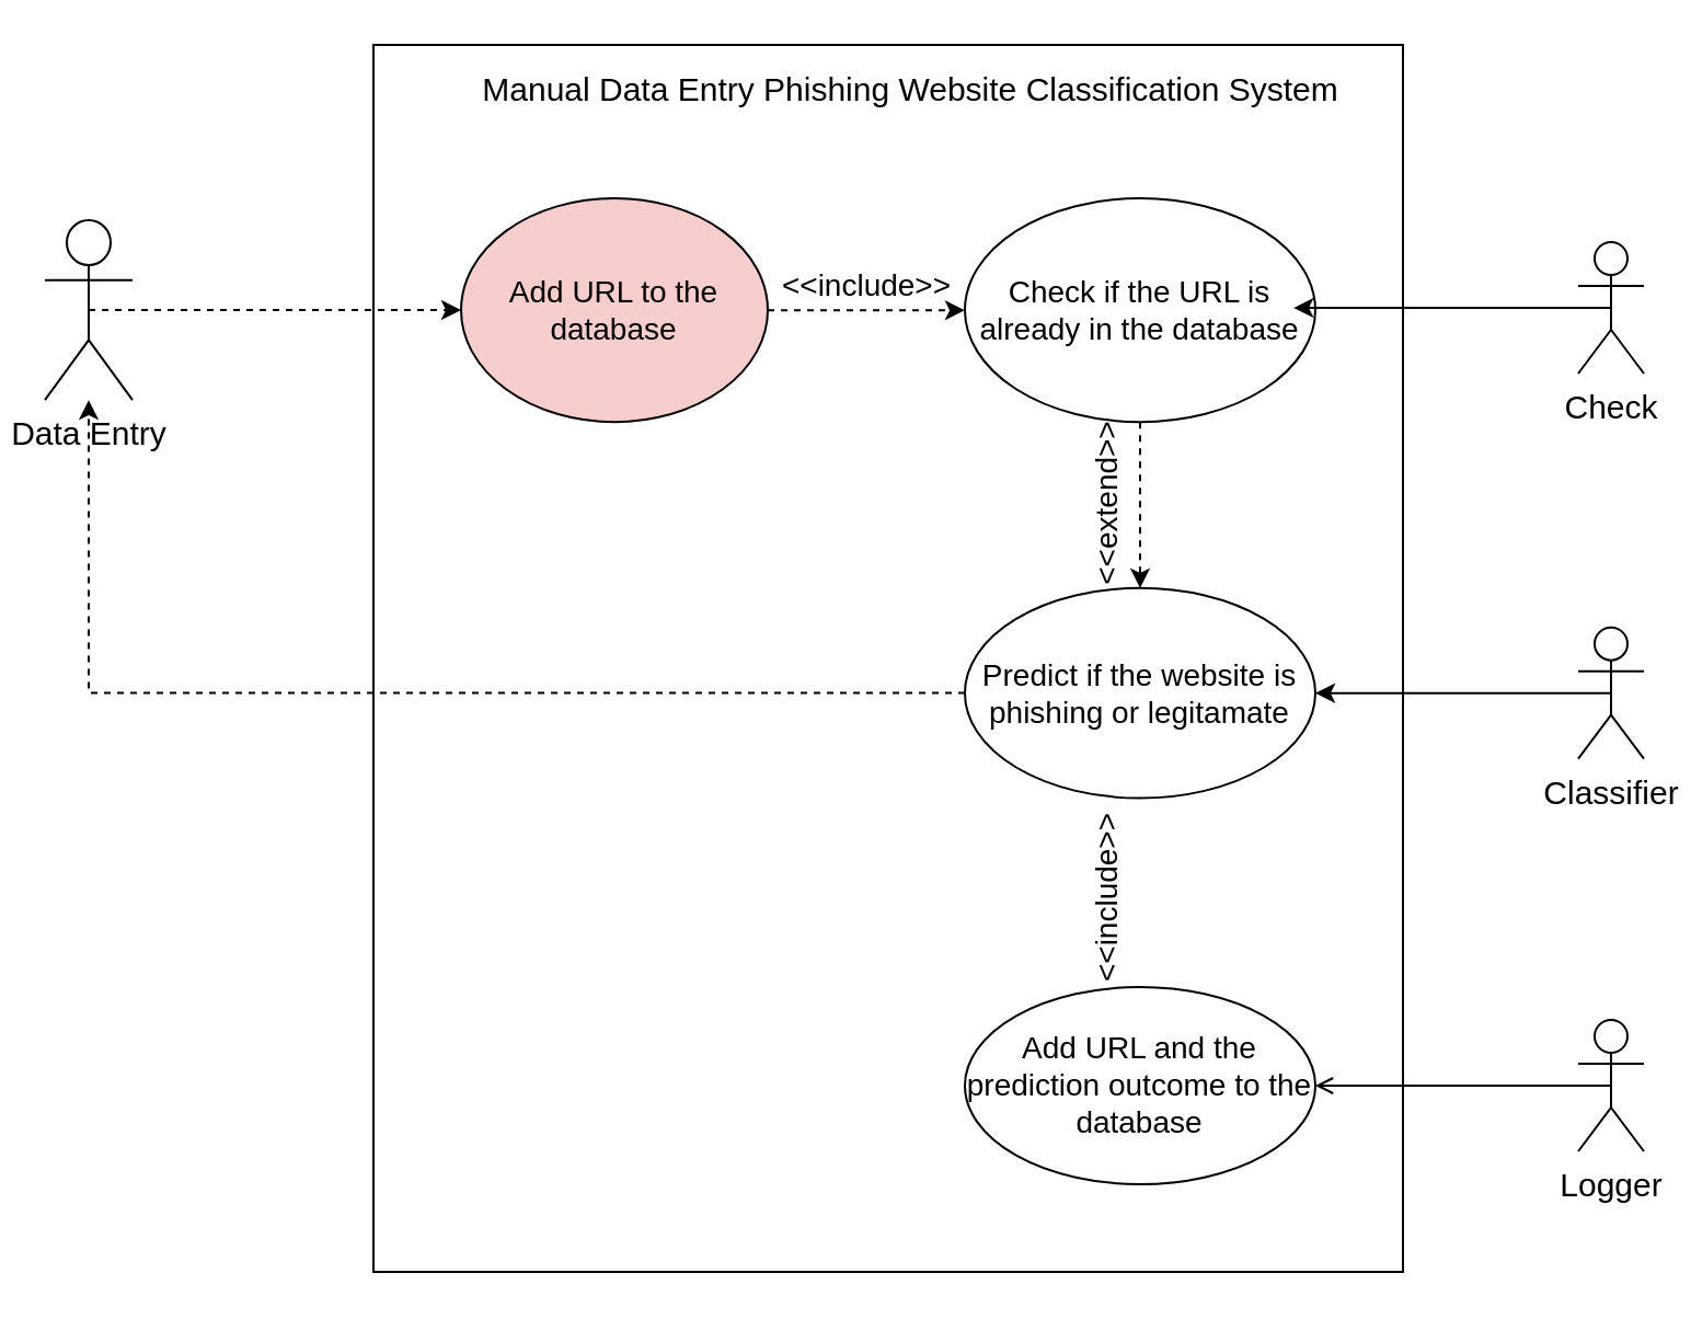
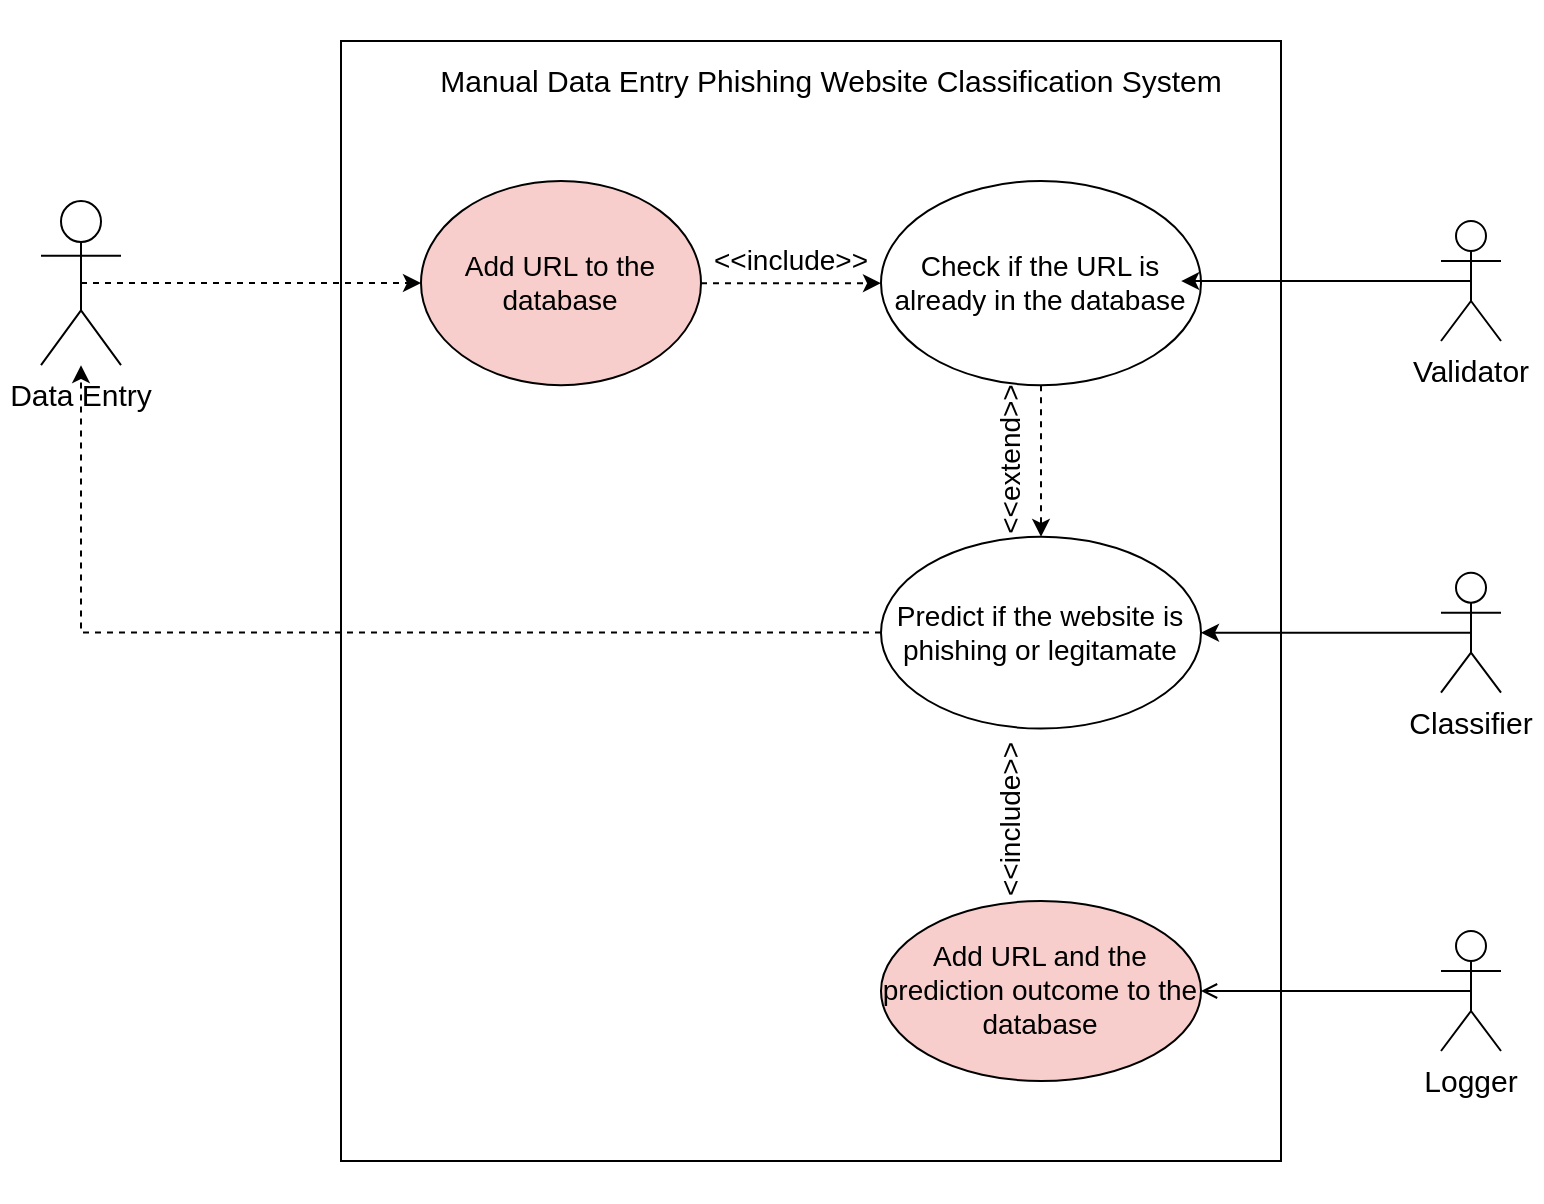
- <mxCell id="14" value="Check" style="shape=umlActor;verticalLabelPosition=bottom;verticalAlign=top;html=1;fontSize=15;" vertex="1" parent="1"><mxGeometry x="720" y="110" width="30" height="60" as="geometry" /></mxCell>
+ <mxCell id="14" value="Validator" style="shape=umlActor;verticalLabelPosition=bottom;verticalAlign=top;html=1;fontSize=15;" vertex="1" parent="1"><mxGeometry x="720" y="110" width="30" height="60" as="geometry" /></mxCell>
- <mxCell id="12" value="Add URL and the prediction outcome to the database" style="ellipse;whiteSpace=wrap;html=1;fontSize=14;" vertex="1" parent="1"><mxGeometry x="440" y="450" width="160" height="90" as="geometry" /></mxCell>
+ <mxCell id="12" value="Add URL and the prediction outcome to the database" style="ellipse;whiteSpace=wrap;html=1;fontSize=14;fillColor=#f8cecc;" vertex="1" parent="1"><mxGeometry x="440" y="450" width="160" height="90" as="geometry" /></mxCell>
